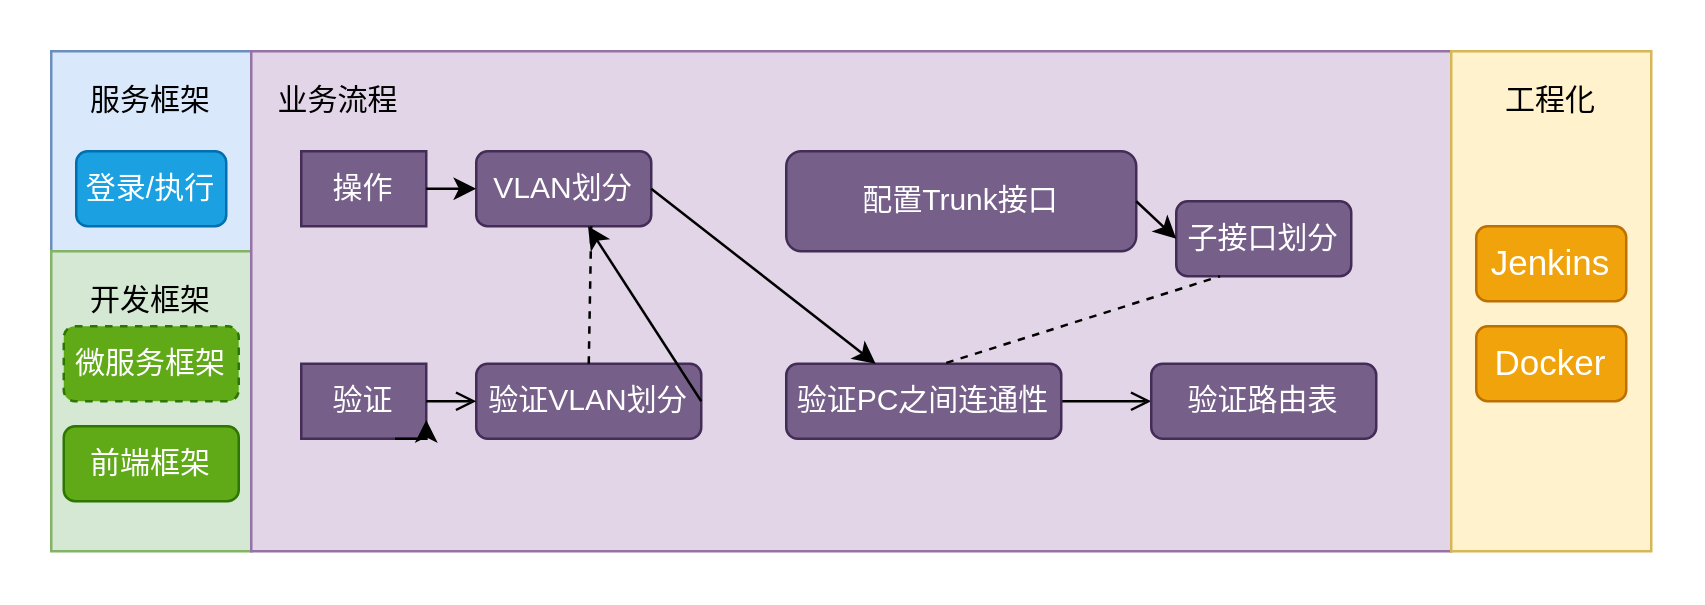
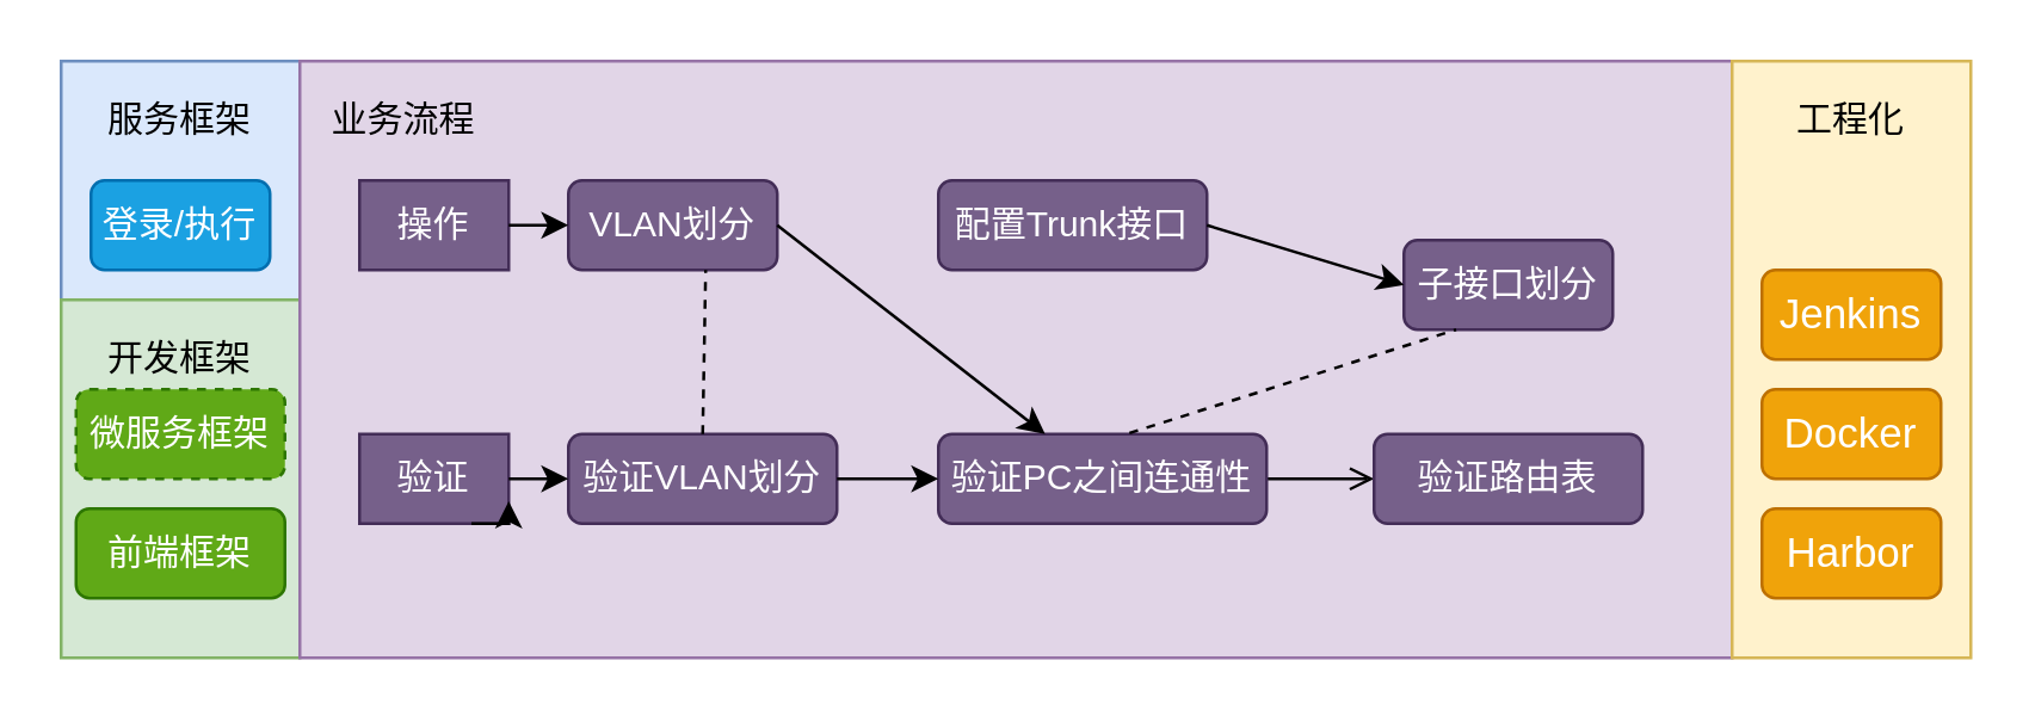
- <mxCell id="15" value="配置Trunk接口" style="rounded=1;whiteSpace=wrap;html=1;fillColor=#76608a;strokeColor=#432D57;fontColor=#ffffff;" vertex="1" parent="1"><mxGeometry x="314" y="60" width="140" height="40" as="geometry" /></mxCell>
+ <mxCell id="15" value="配置Trunk接口" style="rounded=1;whiteSpace=wrap;html=1;fillColor=#76608a;strokeColor=#432D57;fontColor=#ffffff;" vertex="1" parent="1"><mxGeometry x="314" y="60" width="90" height="30" as="geometry" /></mxCell>
- <mxCell id="25" value="" style="endArrow=classic;html=1;exitX=1;exitY=0.5;exitDx=0;exitDy=0;" edge="1" parent="1" source="17" target="11"><mxGeometry width="50" height="50" relative="1" as="geometry"><mxPoint x="280" y="95" as="sourcePoint" /><mxPoint x="334" y="95" as="targetPoint" /></mxGeometry></mxCell>
+ <mxCell id="25" value="" style="endArrow=classic;html=1;exitX=1;exitY=0.5;exitDx=0;exitDy=0;entryX=0;entryY=0.5;entryDx=0;entryDy=0;" edge="1" parent="1" source="17" target="19"><mxGeometry width="50" height="50" relative="1" as="geometry"><mxPoint x="280" y="95" as="sourcePoint" /><mxPoint x="334" y="95" as="targetPoint" /></mxGeometry></mxCell>
- <mxCell id="22" value="" style="endArrow=open;html=1;entryX=0;entryY=0.5;entryDx=0;entryDy=0;exitX=1;exitY=0.5;exitDx=0;exitDy=0;" edge="1" parent="1" source="13" target="17"><mxGeometry width="50" height="50" relative="1" as="geometry"><mxPoint x="180" y="160" as="sourcePoint" /><mxPoint x="330" y="150" as="targetPoint" /></mxGeometry></mxCell>
+ <mxCell id="22" value="" style="endArrow=classic;html=1;entryX=0;entryY=0.5;entryDx=0;entryDy=0;exitX=1;exitY=0.5;exitDx=0;exitDy=0;" edge="1" parent="1" source="13" target="17"><mxGeometry width="50" height="50" relative="1" as="geometry"><mxPoint x="180" y="160" as="sourcePoint" /><mxPoint x="330" y="150" as="targetPoint" /></mxGeometry></mxCell>
+ <mxCell id="31" value="&lt;span lang=&quot;EN-US&quot; style=&quot;font-size: 10.5pt ; line-height: 150%&quot;&gt;Harbor&lt;/span&gt;" style="rounded=1;whiteSpace=wrap;html=1;fillColor=#f0a30a;strokeColor=#BD7000;fontColor=#ffffff;" vertex="1" parent="1"><mxGeometry x="590" y="170" width="60" height="30" as="geometry" /></mxCell>
